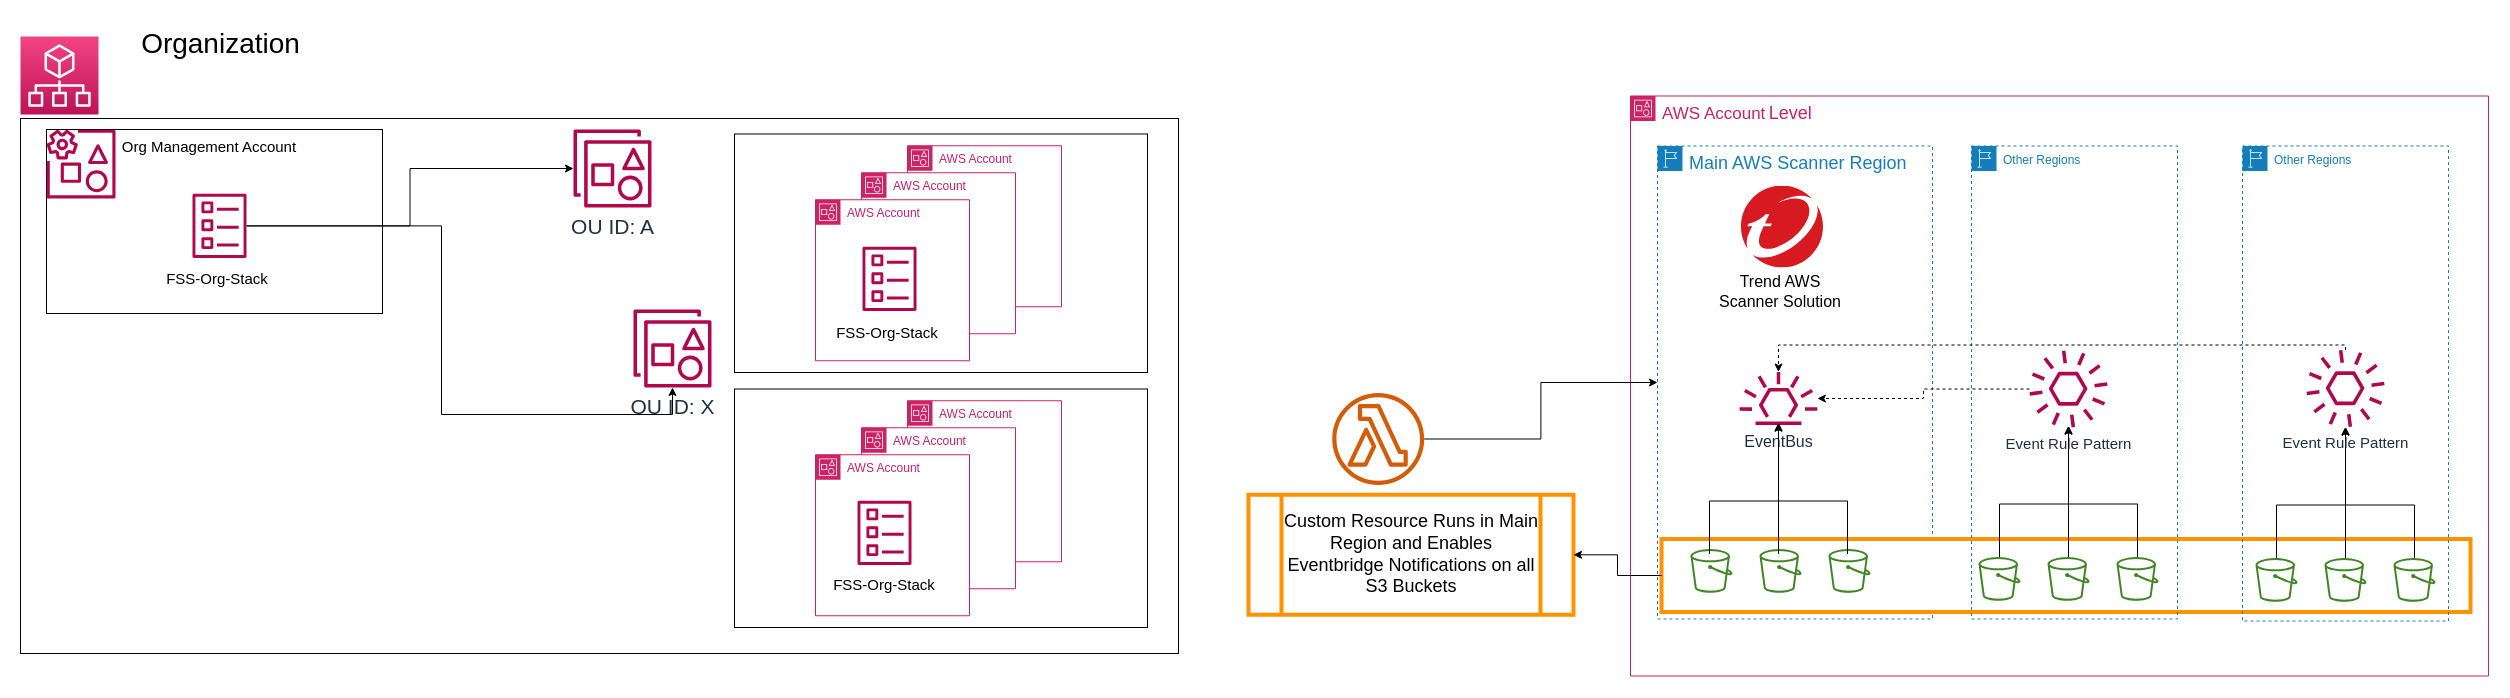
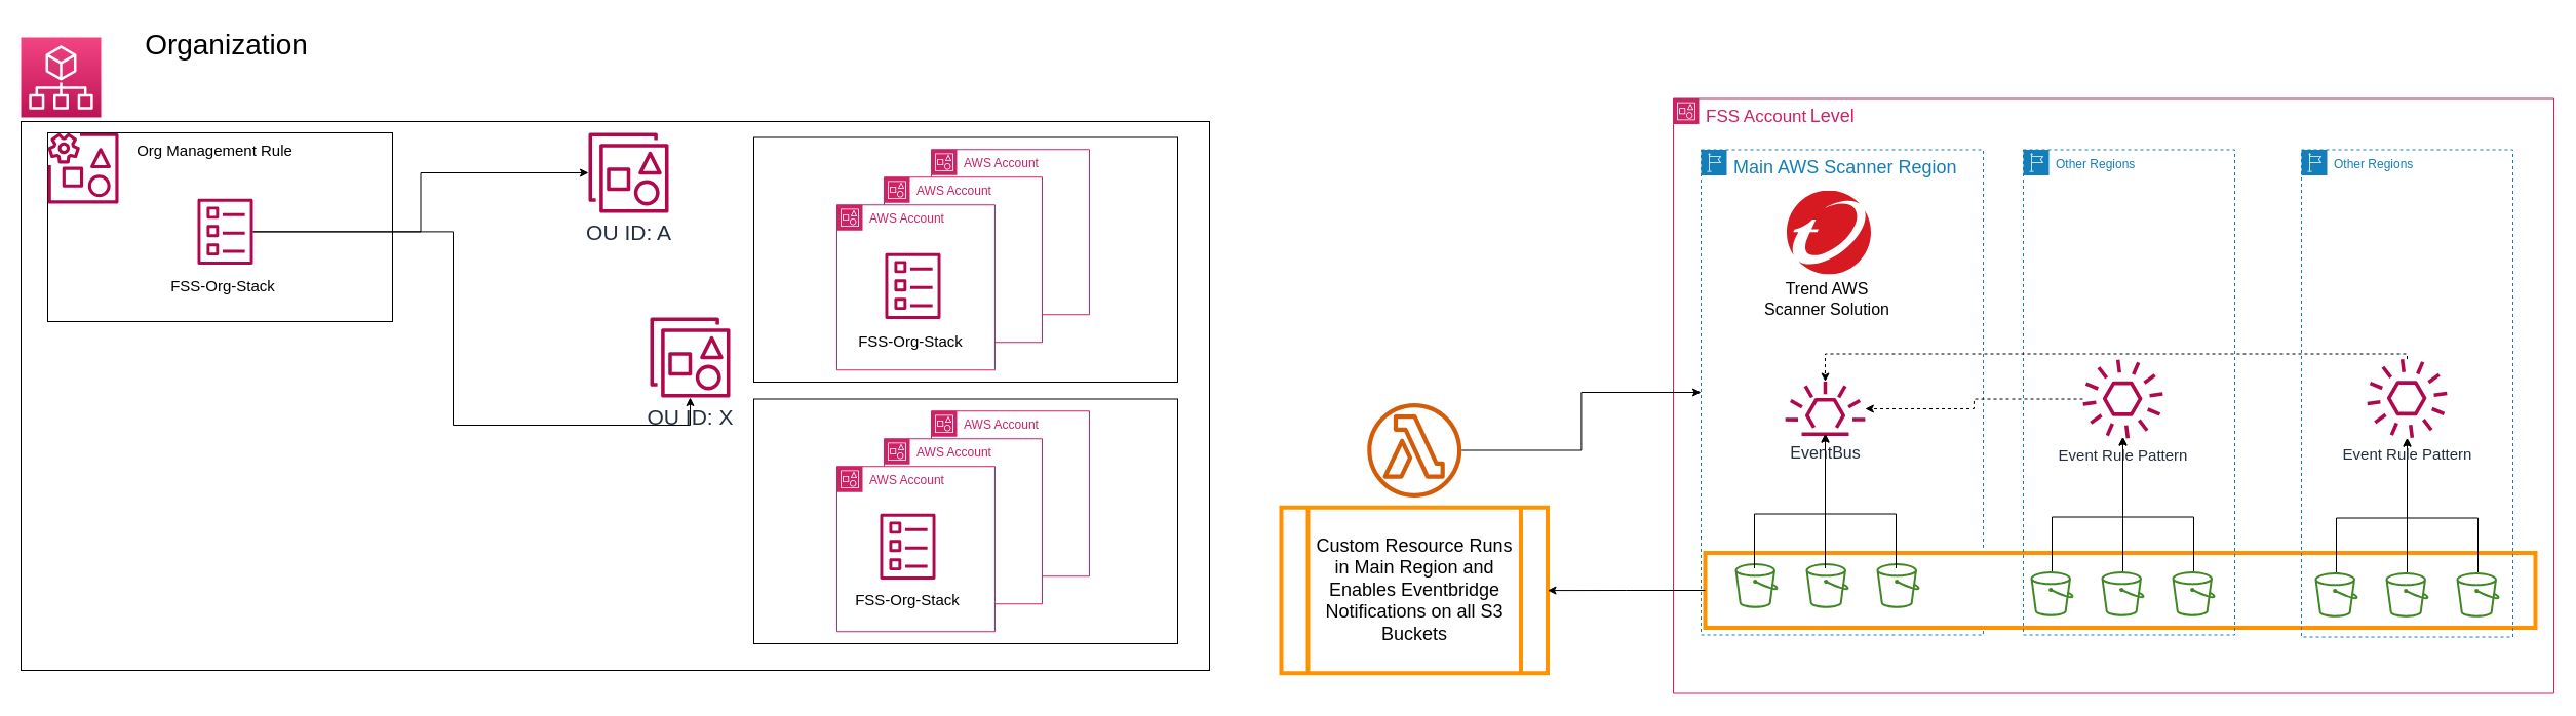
- <mxCell id="28" value="&lt;font style=&quot;font-size: 17px;&quot;&gt;AWS Account&lt;/font&gt; &lt;font style=&quot;font-size: 18px;&quot;&gt;Level&lt;/font&gt;" style="points=[[0,0],[0.25,0],[0.5,0],[0.75,0],[1,0],[1,0.25],[1,0.5],[1,0.75],[1,1],[0.75,1],[0.5,1],[0.25,1],[0,1],[0,0.75],[0,0.5],[0,0.25]];outlineConnect=0;gradientColor=none;html=1;whiteSpace=wrap;fontSize=12;fontStyle=0;container=1;pointerEvents=0;collapsible=0;recursiveResize=0;shape=mxgraph.aws4.group;grIcon=mxgraph.aws4.group_account;strokeColor=#CD2264;fillColor=none;verticalAlign=top;align=left;spacingLeft=30;fontColor=#CD2264;dashed=0;" vertex="1" parent="1"><mxGeometry x="1630" y="95.5" width="858" height="580" as="geometry" /></mxCell>
+ <mxCell id="28" value="&lt;font style=&quot;font-size: 17px;&quot;&gt;FSS Account&lt;/font&gt; &lt;font style=&quot;font-size: 18px;&quot;&gt;Level&lt;/font&gt;" style="points=[[0,0],[0.25,0],[0.5,0],[0.75,0],[1,0],[1,0.25],[1,0.5],[1,0.75],[1,1],[0.75,1],[0.5,1],[0.25,1],[0,1],[0,0.75],[0,0.5],[0,0.25]];outlineConnect=0;gradientColor=none;html=1;whiteSpace=wrap;fontSize=12;fontStyle=0;container=1;pointerEvents=0;collapsible=0;recursiveResize=0;shape=mxgraph.aws4.group;grIcon=mxgraph.aws4.group_account;strokeColor=#CD2264;fillColor=none;verticalAlign=top;align=left;spacingLeft=30;fontColor=#CD2264;dashed=0;" vertex="1" parent="1"><mxGeometry x="1630" y="95.5" width="858" height="580" as="geometry" /></mxCell>
- <mxCell id="10" value="&lt;font style=&quot;font-size: 15px;&quot;&gt;Org Management Account&lt;br&gt;&lt;/font&gt;" style="text;html=1;strokeColor=none;fillColor=none;align=center;verticalAlign=middle;whiteSpace=wrap;rounded=0;" vertex="1" parent="1"><mxGeometry x="106" y="131" width="206" height="30" as="geometry" /></mxCell>
+ <mxCell id="10" value="&lt;font style=&quot;font-size: 15px;&quot;&gt;Org Management Rule&lt;br&gt;&lt;/font&gt;" style="text;html=1;strokeColor=none;fillColor=none;align=center;verticalAlign=middle;whiteSpace=wrap;rounded=0;" vertex="1" parent="1"><mxGeometry x="106" y="131" width="206" height="30" as="geometry" /></mxCell>
- <mxCell id="58" value="&lt;font style=&quot;font-size: 18px;&quot;&gt;Custom Resource Runs in Main Region and Enables Eventbridge Notifications on all S3 Buckets&lt;/font&gt;" style="shape=process;whiteSpace=wrap;html=1;backgroundOutline=1;strokeColor=#ff9200;rounded=0;strokeWidth=4;" vertex="1" parent="1"><mxGeometry x="1248" y="494.25" width="325" height="120" as="geometry" /></mxCell>
+ <mxCell id="58" value="&lt;font style=&quot;font-size: 18px;&quot;&gt;Custom Resource Runs in Main Region and Enables Eventbridge Notifications on all S3 Buckets&lt;/font&gt;" style="shape=process;whiteSpace=wrap;html=1;backgroundOutline=1;strokeColor=#ff9200;rounded=0;strokeWidth=4;" vertex="1" parent="1"><mxGeometry x="1248" y="494.25" width="259.5" height="161.5" as="geometry" /></mxCell>
